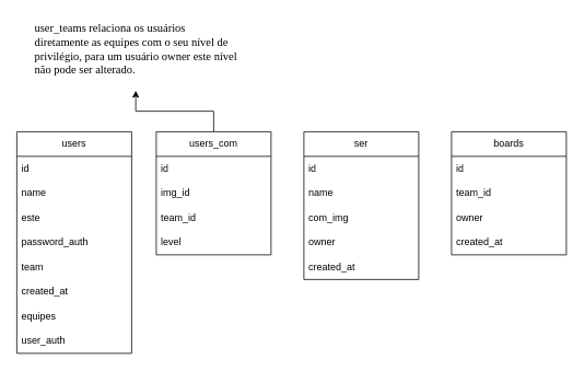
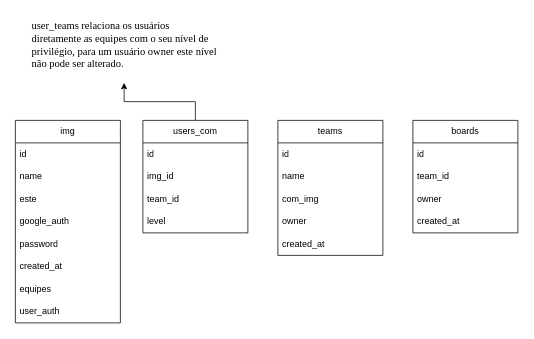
- <mxCell id="2" value="users" style="swimlane;fontStyle=0;childLayout=stackLayout;horizontal=1;startSize=30;horizontalStack=0;resizeParent=1;resizeParentMax=0;resizeLast=0;collapsible=1;marginBottom=0;whiteSpace=wrap;html=1;" vertex="1" parent="1"><mxGeometry x="20" y="160" width="140" height="270" as="geometry" /></mxCell>
+ <mxCell id="2" value="img" style="swimlane;fontStyle=0;childLayout=stackLayout;horizontal=1;startSize=30;horizontalStack=0;resizeParent=1;resizeParentMax=0;resizeLast=0;collapsible=1;marginBottom=0;whiteSpace=wrap;html=1;" vertex="1" parent="1"><mxGeometry x="20" y="160" width="140" height="270" as="geometry" /></mxCell>
- <mxCell id="11" value="ser" style="swimlane;fontStyle=0;childLayout=stackLayout;horizontal=1;startSize=30;horizontalStack=0;resizeParent=1;resizeParentMax=0;resizeLast=0;collapsible=1;marginBottom=0;whiteSpace=wrap;html=1;" vertex="1" parent="1"><mxGeometry x="370" y="160" width="140" height="180" as="geometry" /></mxCell>
+ <mxCell id="11" value="teams" style="swimlane;fontStyle=0;childLayout=stackLayout;horizontal=1;startSize=30;horizontalStack=0;resizeParent=1;resizeParentMax=0;resizeLast=0;collapsible=1;marginBottom=0;whiteSpace=wrap;html=1;" vertex="1" parent="1"><mxGeometry x="370" y="160" width="140" height="180" as="geometry" /></mxCell>
- <mxCell id="6" value="password_auth" style="text;strokeColor=none;fillColor=none;align=left;verticalAlign=middle;spacingLeft=4;spacingRight=4;overflow=hidden;points=[[0,0.5],[1,0.5]];portConstraint=eastwest;rotatable=0;whiteSpace=wrap;html=1;" vertex="1" parent="2"><mxGeometry y="120" width="140" height="30" as="geometry" /></mxCell>
+ <mxCell id="6" value="google_auth" style="text;strokeColor=none;fillColor=none;align=left;verticalAlign=middle;spacingLeft=4;spacingRight=4;overflow=hidden;points=[[0,0.5],[1,0.5]];portConstraint=eastwest;rotatable=0;whiteSpace=wrap;html=1;" vertex="1" parent="2"><mxGeometry y="120" width="140" height="30" as="geometry" /></mxCell>
- <mxCell id="7" value="team" style="text;strokeColor=none;fillColor=none;align=left;verticalAlign=middle;spacingLeft=4;spacingRight=4;overflow=hidden;points=[[0,0.5],[1,0.5]];portConstraint=eastwest;rotatable=0;whiteSpace=wrap;html=1;" vertex="1" parent="2"><mxGeometry y="150" width="140" height="30" as="geometry" /></mxCell>
+ <mxCell id="7" value="password" style="text;strokeColor=none;fillColor=none;align=left;verticalAlign=middle;spacingLeft=4;spacingRight=4;overflow=hidden;points=[[0,0.5],[1,0.5]];portConstraint=eastwest;rotatable=0;whiteSpace=wrap;html=1;" vertex="1" parent="2"><mxGeometry y="150" width="140" height="30" as="geometry" /></mxCell>
